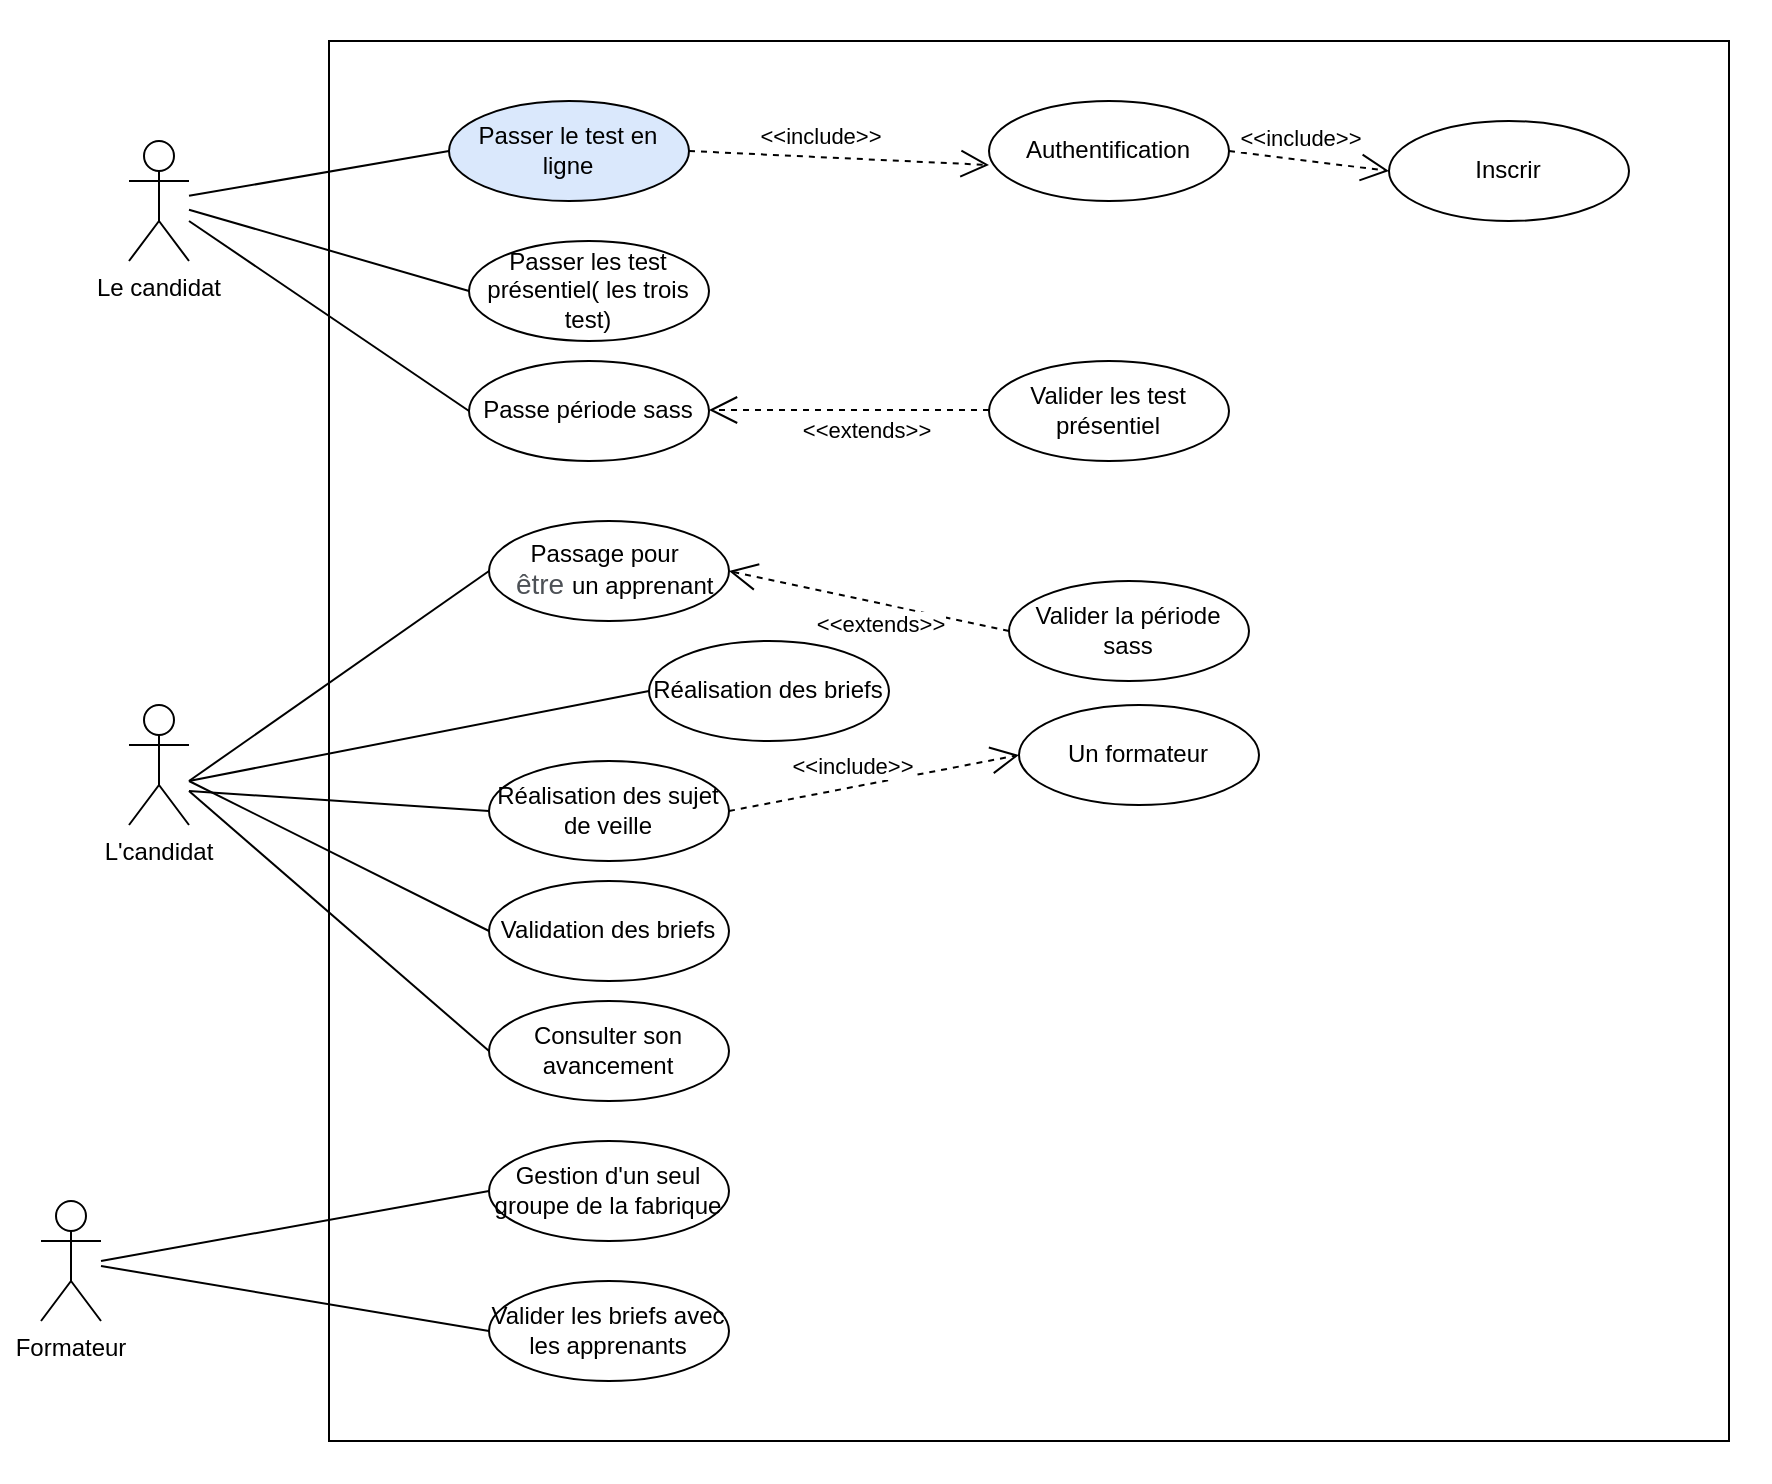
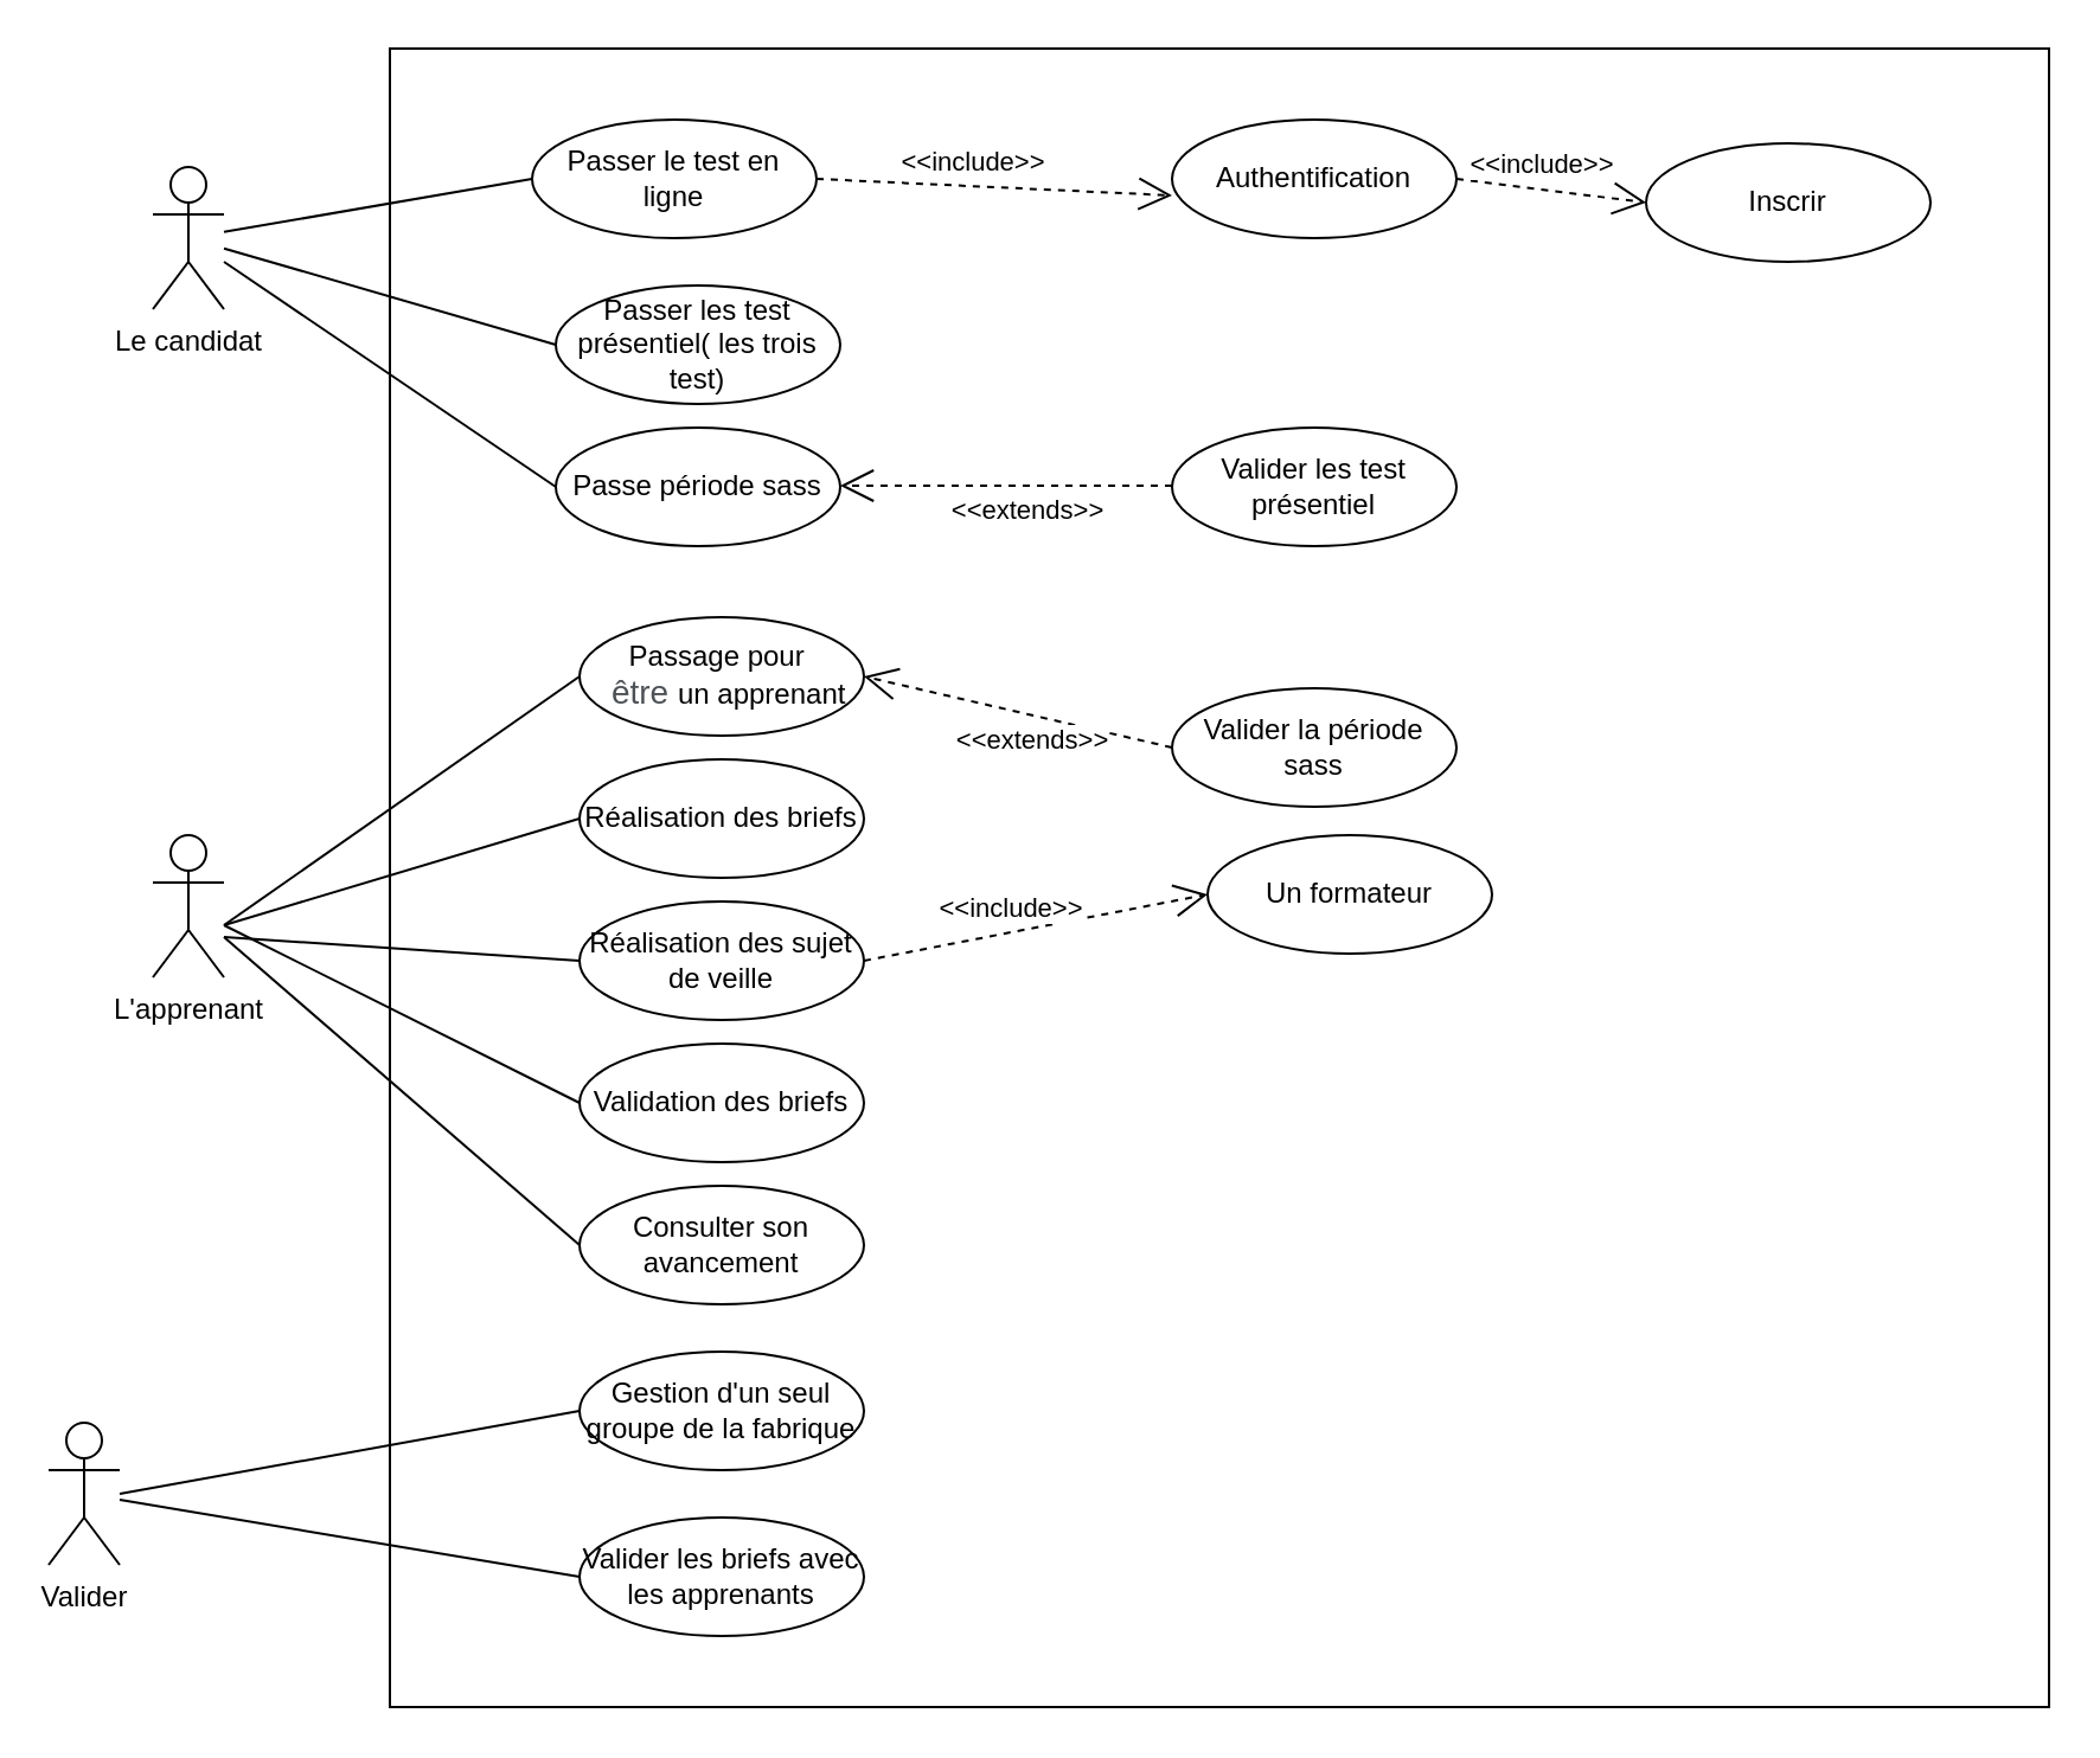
- <mxCell id="4" value="Passer le test en ligne" style="ellipse;whiteSpace=wrap;html=1;fillColor=#dae8fc;" parent="1" vertex="1"><mxGeometry x="224" y="50" width="120" height="50" as="geometry" /></mxCell>
+ <mxCell id="4" value="Passer le test en ligne" style="ellipse;whiteSpace=wrap;html=1;" parent="1" vertex="1"><mxGeometry x="224" y="50" width="120" height="50" as="geometry" /></mxCell>
- <mxCell id="28" value="Valider la période sass" style="ellipse;whiteSpace=wrap;html=1;" parent="1" vertex="1"><mxGeometry x="504" y="290" width="120" height="50" as="geometry" /></mxCell>
+ <mxCell id="28" value="Valider la période sass" style="ellipse;whiteSpace=wrap;html=1;" parent="1" vertex="1"><mxGeometry x="494" y="290" width="120" height="50" as="geometry" /></mxCell>
- <mxCell id="8" value="Réalisation des briefs" style="ellipse;whiteSpace=wrap;html=1;" parent="1" vertex="1"><mxGeometry x="324" y="320" width="120" height="50" as="geometry" /></mxCell>
+ <mxCell id="8" value="Réalisation des briefs" style="ellipse;whiteSpace=wrap;html=1;" parent="1" vertex="1"><mxGeometry x="244" y="320" width="120" height="50" as="geometry" /></mxCell>
- <mxCell id="6" value="L'candidat" style="shape=umlActor;verticalLabelPosition=bottom;verticalAlign=top;html=1;outlineConnect=0;" parent="1" vertex="1"><mxGeometry x="64" y="352" width="30" height="60" as="geometry" /></mxCell>
+ <mxCell id="6" value="L'apprenant" style="shape=umlActor;verticalLabelPosition=bottom;verticalAlign=top;html=1;outlineConnect=0;" parent="1" vertex="1"><mxGeometry x="64" y="352" width="30" height="60" as="geometry" /></mxCell>
- <mxCell id="15" value="Formateur" style="shape=umlActor;verticalLabelPosition=bottom;verticalAlign=top;html=1;outlineConnect=0;" parent="1" vertex="1"><mxGeometry x="20" y="600" width="30" height="60" as="geometry" /></mxCell>
+ <mxCell id="15" value="Valider" style="shape=umlActor;verticalLabelPosition=bottom;verticalAlign=top;html=1;outlineConnect=0;" parent="1" vertex="1"><mxGeometry x="20" y="600" width="30" height="60" as="geometry" /></mxCell>
